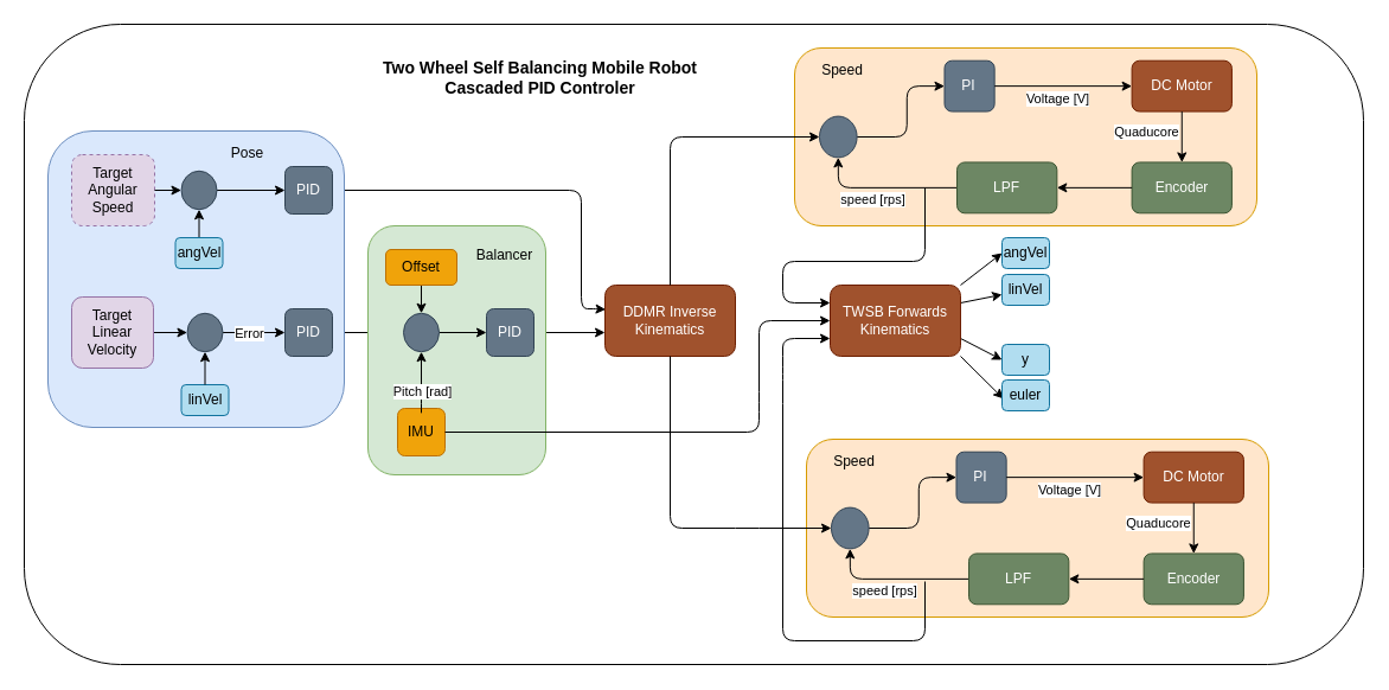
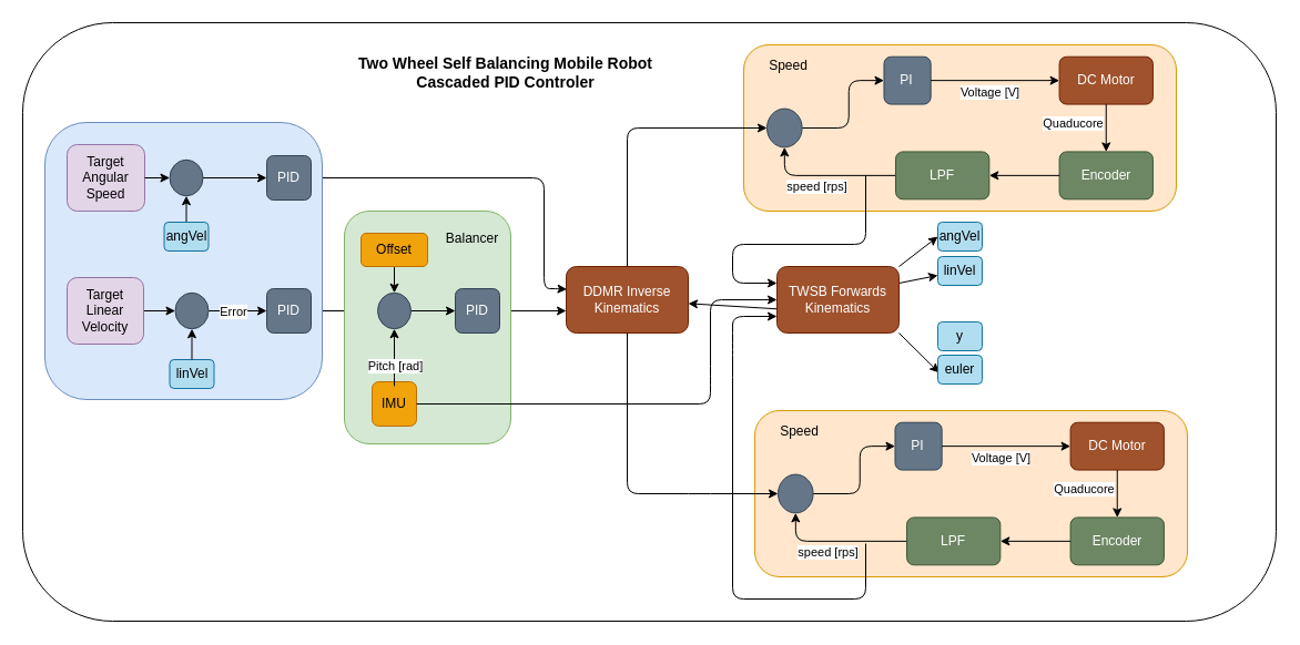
- <mxCell id="58" value="Pose" style="text;html=1;align=center;verticalAlign=middle;resizable=0;points=[];autosize=1;strokeColor=none;fillColor=none;fontColor=none;" vertex="1" parent="41"><mxGeometry x="142.5" y="3.75" width="50" height="30" as="geometry" /></mxCell>
- <mxCell id="51" value="Target &lt;br&gt;Angular &lt;br&gt;Speed" style="rounded=1;whiteSpace=wrap;html=1;fillColor=#e1d5e7;strokeColor=#9673a6;dashed=1;" parent="41" vertex="1"><mxGeometry x="20" y="20" width="70" height="60" as="geometry" /></mxCell>
+ <mxCell id="51" value="Target &lt;br&gt;Angular &lt;br&gt;Speed" style="rounded=1;whiteSpace=wrap;html=1;fillColor=#e1d5e7;strokeColor=#9673a6;" parent="41" vertex="1"><mxGeometry x="20" y="20" width="70" height="60" as="geometry" /></mxCell>
- <mxCell id="27" style="edgeStyle=none;html=1;exitX=1;exitY=0.75;exitDx=0;exitDy=0;entryX=0;entryY=0.5;entryDx=0;entryDy=0;fontSize=14;fontColor=none;" edge="1" parent="1" source="29" target="82"><mxGeometry relative="1" as="geometry" /></mxCell>
+ <mxCell id="27" style="edgeStyle=none;html=1;exitX=1;exitY=0.75;exitDx=0;exitDy=0;fontSize=14;fontColor=none;" edge="1" parent="1" source="29" target="3"><mxGeometry relative="1" as="geometry" /></mxCell>
